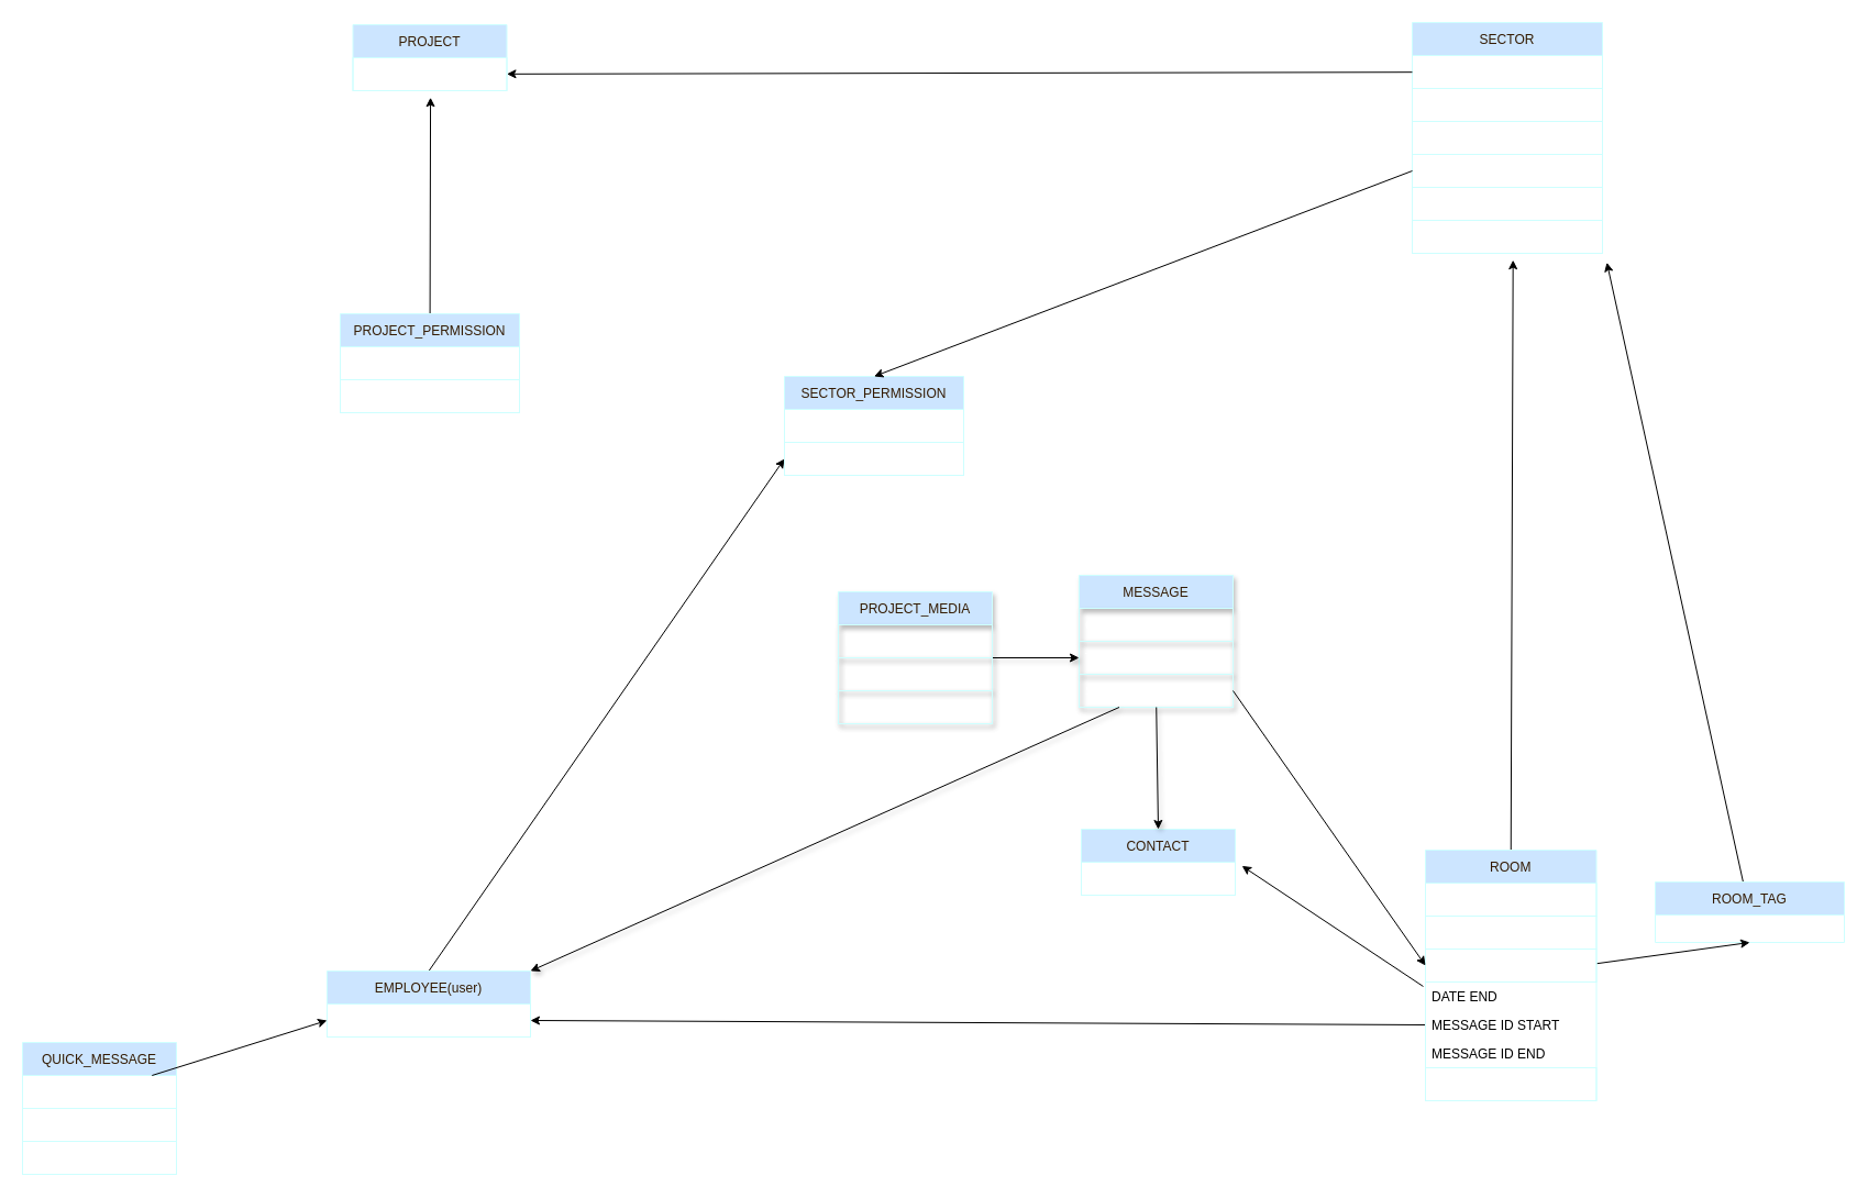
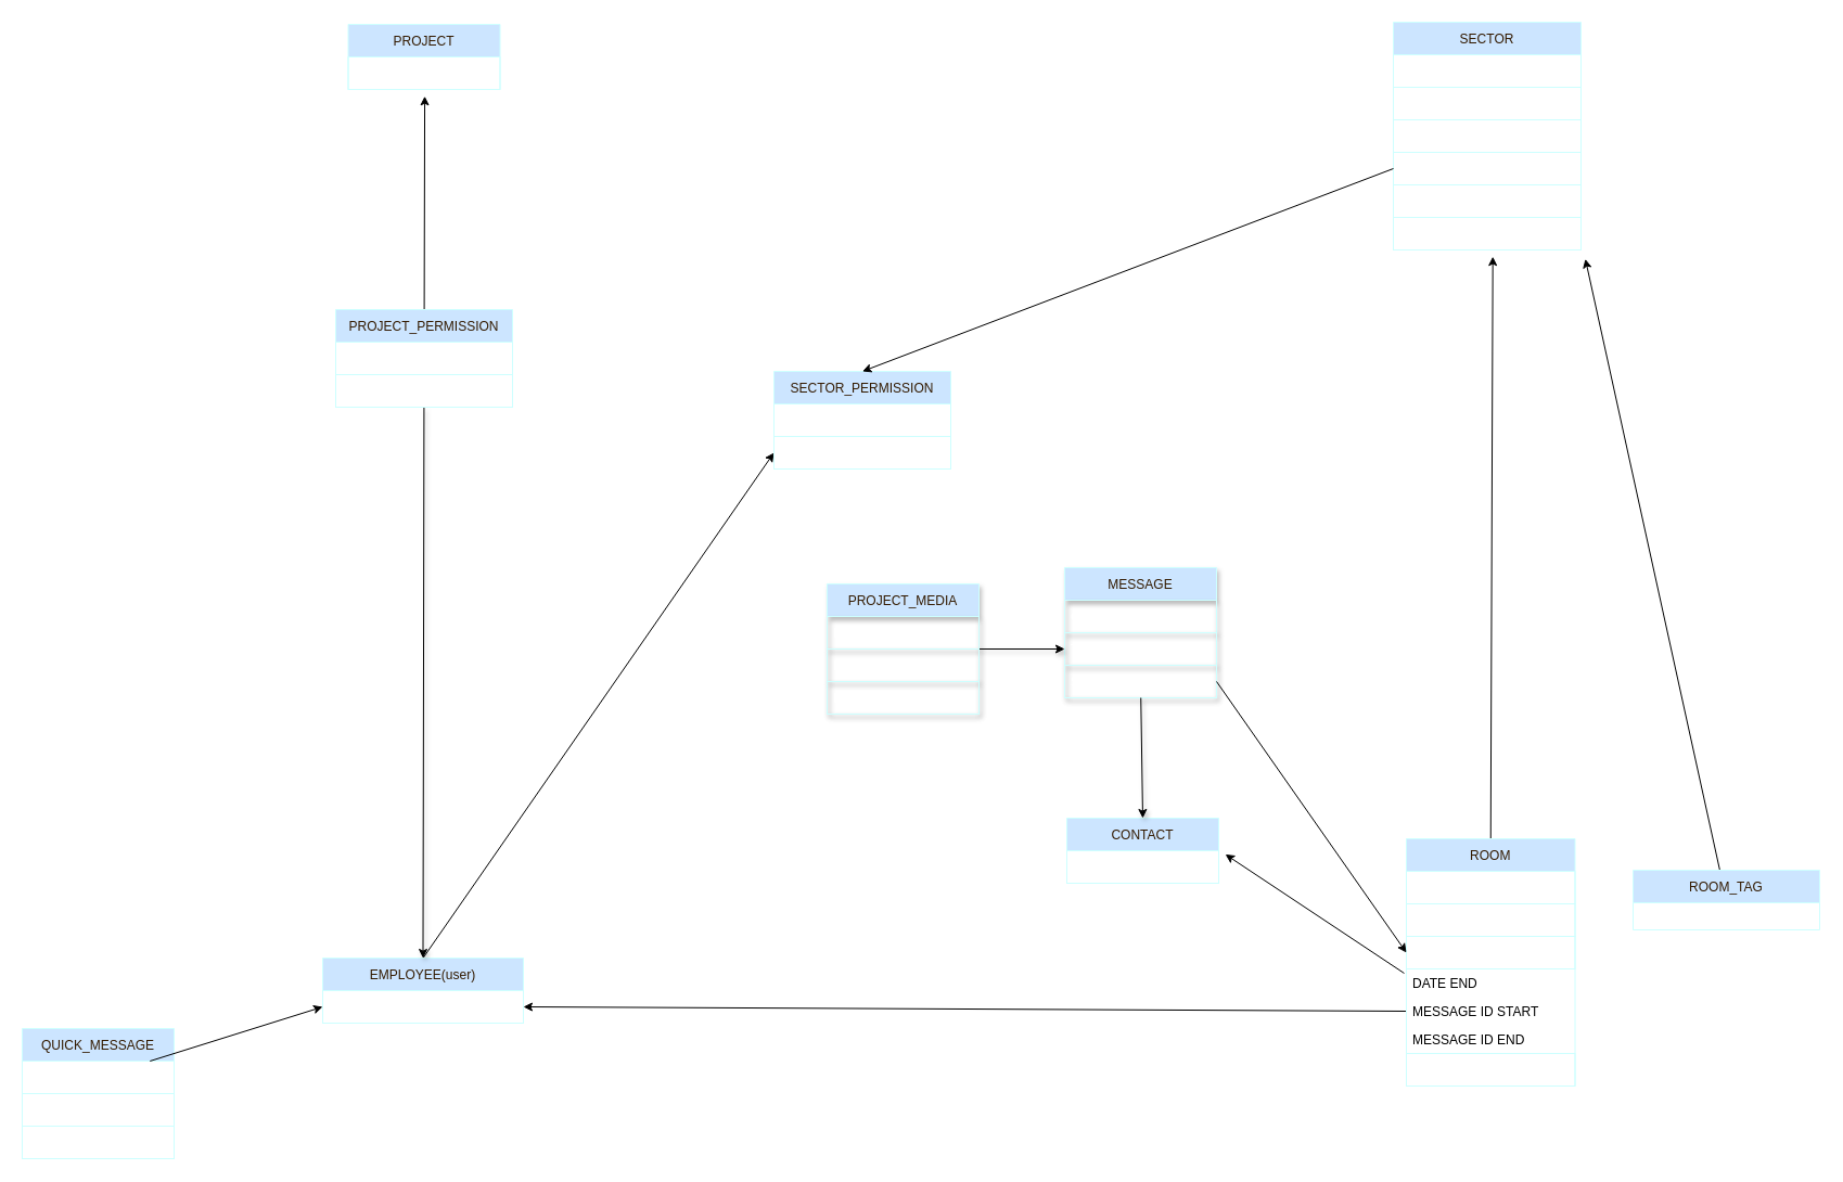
- <mxCell id="31" style="edgeStyle=none;html=1;fontColor=#FFFFFF;" parent="1" source="10" target="8" edge="1"><mxGeometry relative="1" as="geometry" /></mxCell>
+ <mxCell id="22" style="edgeStyle=none;html=1;entryX=0.5;entryY=0;entryDx=0;entryDy=0;shadow=1;fontColor=#FFFFFF;" parent="1" source="23" target="5" edge="1"><mxGeometry relative="1" as="geometry" /></mxCell>
- <mxCell id="35" style="edgeStyle=none;html=1;entryX=1;entryY=0;entryDx=0;entryDy=0;shadow=1;fontColor=#FFFFFF;" parent="1" source="20" target="5" edge="1"><mxGeometry relative="1" as="geometry" /></mxCell>
- <mxCell id="38" style="edgeStyle=none;rounded=0;orthogonalLoop=1;jettySize=auto;html=1;entryX=0.5;entryY=1;entryDx=0;entryDy=0;fontSize=12;strokeColor=default;" parent="1" source="39" target="37" edge="1"><mxGeometry relative="1" as="geometry" /></mxCell>
